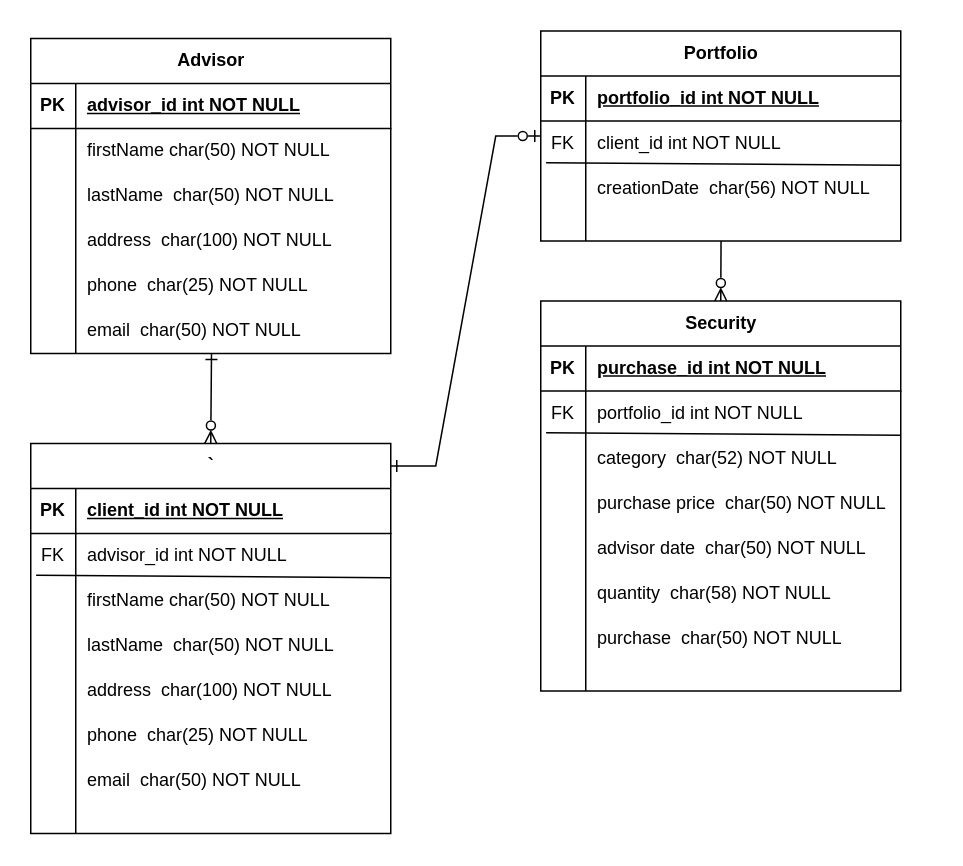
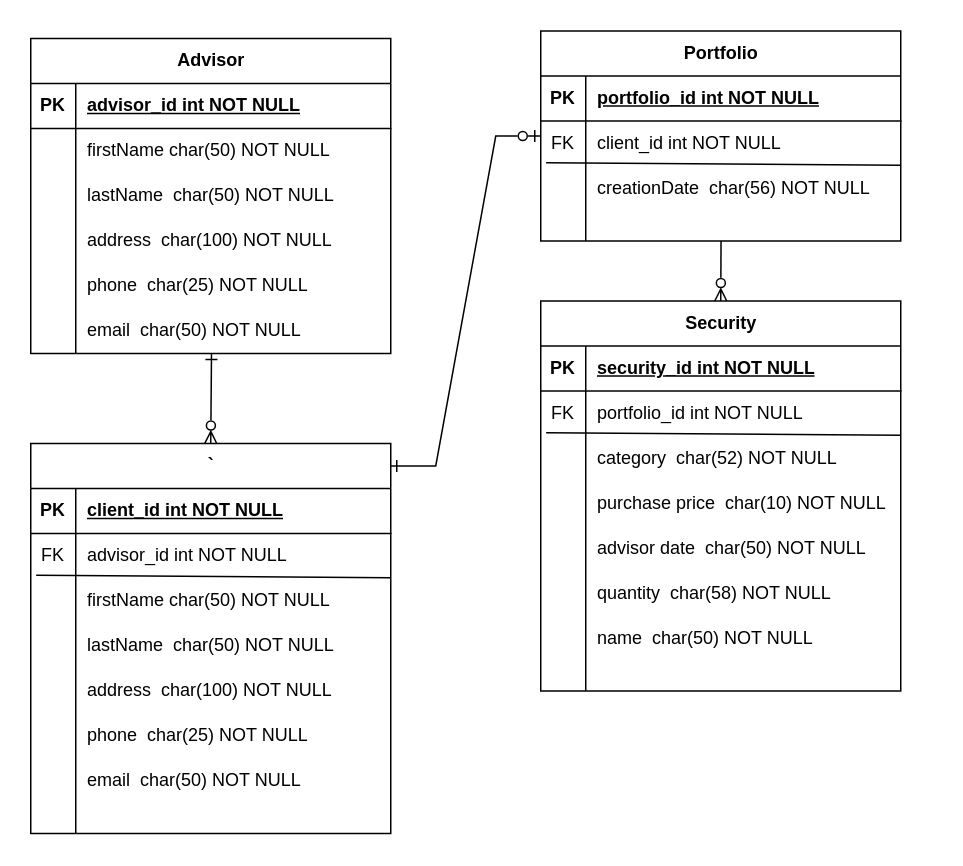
- <mxCell id="51" value="purchase_id int NOT NULL" style="shape=partialRectangle;connectable=0;fillColor=none;top=0;left=0;bottom=0;right=0;align=left;spacingLeft=6;fontStyle=5;overflow=hidden;whiteSpace=wrap;html=1;" parent="49" vertex="1"><mxGeometry x="30" width="210" height="30" as="geometry"><mxRectangle width="210" height="30" as="alternateBounds" /></mxGeometry></mxCell>
+ <mxCell id="51" value="security_id int NOT NULL" style="shape=partialRectangle;connectable=0;fillColor=none;top=0;left=0;bottom=0;right=0;align=left;spacingLeft=6;fontStyle=5;overflow=hidden;whiteSpace=wrap;html=1;" parent="49" vertex="1"><mxGeometry x="30" width="210" height="30" as="geometry"><mxRectangle width="210" height="30" as="alternateBounds" /></mxGeometry></mxCell>
- <mxCell id="60" value="purchase price&amp;nbsp; char(50) NOT NULL" style="shape=partialRectangle;connectable=0;fillColor=none;top=0;left=0;bottom=0;right=0;align=left;spacingLeft=6;overflow=hidden;whiteSpace=wrap;html=1;" parent="58" vertex="1"><mxGeometry x="30" width="210" height="30" as="geometry"><mxRectangle width="210" height="30" as="alternateBounds" /></mxGeometry></mxCell>
+ <mxCell id="60" value="purchase price&amp;nbsp; char(10) NOT NULL" style="shape=partialRectangle;connectable=0;fillColor=none;top=0;left=0;bottom=0;right=0;align=left;spacingLeft=6;overflow=hidden;whiteSpace=wrap;html=1;" parent="58" vertex="1"><mxGeometry x="30" width="210" height="30" as="geometry"><mxRectangle width="210" height="30" as="alternateBounds" /></mxGeometry></mxCell>
- <mxCell id="69" value="purchase&amp;nbsp; char(50) NOT NULL" style="shape=partialRectangle;connectable=0;fillColor=none;top=0;left=0;bottom=0;right=0;align=left;spacingLeft=6;overflow=hidden;whiteSpace=wrap;html=1;" parent="67" vertex="1"><mxGeometry x="30" width="210" height="30" as="geometry"><mxRectangle width="210" height="30" as="alternateBounds" /></mxGeometry></mxCell>
+ <mxCell id="69" value="name&amp;nbsp; char(50) NOT NULL" style="shape=partialRectangle;connectable=0;fillColor=none;top=0;left=0;bottom=0;right=0;align=left;spacingLeft=6;overflow=hidden;whiteSpace=wrap;html=1;" parent="67" vertex="1"><mxGeometry x="30" width="210" height="30" as="geometry"><mxRectangle width="210" height="30" as="alternateBounds" /></mxGeometry></mxCell>
